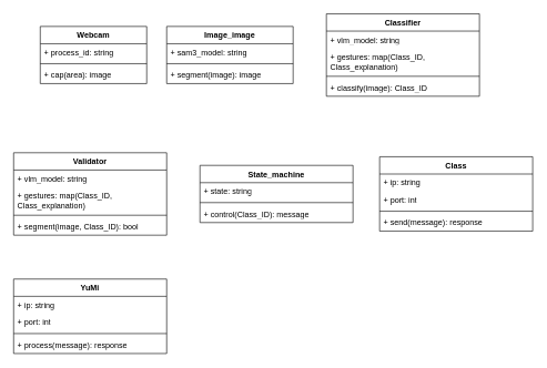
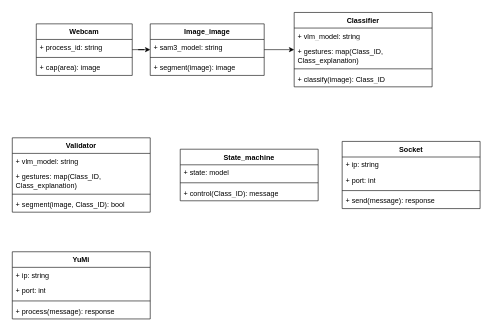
+ <mxCell id="2" style="edgeStyle=orthogonalEdgeStyle;rounded=0;orthogonalLoop=1;jettySize=auto;html=1;" parent="1" source="3" target="8" edge="1"><mxGeometry relative="1" as="geometry" /></mxCell>
+ <mxCell id="7" value="" style="edgeStyle=orthogonalEdgeStyle;rounded=0;orthogonalLoop=1;jettySize=auto;html=1;" parent="1" source="8" target="12" edge="1"><mxGeometry relative="1" as="geometry" /></mxCell>
- <mxCell id="26" value="Class" style="swimlane;fontStyle=1;align=center;verticalAlign=top;childLayout=stackLayout;horizontal=1;startSize=26;horizontalStack=0;resizeParent=1;resizeParentMax=0;resizeLast=0;collapsible=1;marginBottom=0;whiteSpace=wrap;html=1;" parent="1" vertex="1"><mxGeometry x="570" y="235" width="230" height="112" as="geometry" /></mxCell>
+ <mxCell id="26" value="Socket" style="swimlane;fontStyle=1;align=center;verticalAlign=top;childLayout=stackLayout;horizontal=1;startSize=26;horizontalStack=0;resizeParent=1;resizeParentMax=0;resizeLast=0;collapsible=1;marginBottom=0;whiteSpace=wrap;html=1;" parent="1" vertex="1"><mxGeometry x="570" y="235" width="230" height="112" as="geometry" /></mxCell>
- <mxCell id="23" value="+ state: string" style="text;strokeColor=none;fillColor=none;align=left;verticalAlign=top;spacingLeft=4;spacingRight=4;overflow=hidden;rotatable=0;points=[[0,0.5],[1,0.5]];portConstraint=eastwest;whiteSpace=wrap;html=1;" parent="22" vertex="1"><mxGeometry y="26" width="230" height="26" as="geometry" /></mxCell>
+ <mxCell id="23" value="+ state: model" style="text;strokeColor=none;fillColor=none;align=left;verticalAlign=top;spacingLeft=4;spacingRight=4;overflow=hidden;rotatable=0;points=[[0,0.5],[1,0.5]];portConstraint=eastwest;whiteSpace=wrap;html=1;" parent="22" vertex="1"><mxGeometry y="26" width="230" height="26" as="geometry" /></mxCell>
